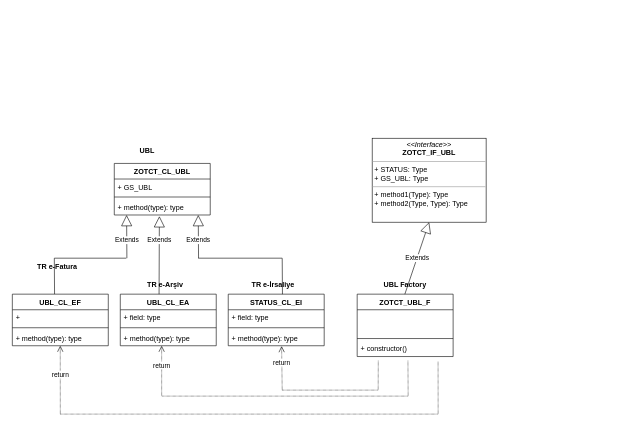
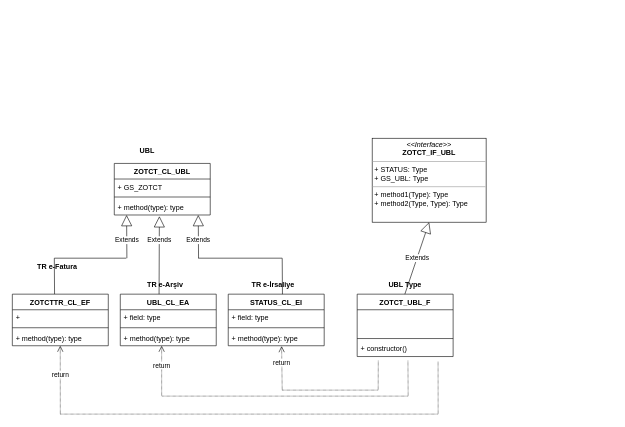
- <mxCell id="23" value="+ GS_UBL" style="text;strokeColor=none;fillColor=none;align=left;verticalAlign=top;spacingLeft=4;spacingRight=4;overflow=hidden;rotatable=0;points=[[0,0.5],[1,0.5]];portConstraint=eastwest;" vertex="1" parent="22"><mxGeometry y="26" width="160" height="26" as="geometry" /></mxCell>
+ <mxCell id="23" value="+ GS_ZOTCT" style="text;strokeColor=none;fillColor=none;align=left;verticalAlign=top;spacingLeft=4;spacingRight=4;overflow=hidden;rotatable=0;points=[[0,0.5],[1,0.5]];portConstraint=eastwest;" vertex="1" parent="22"><mxGeometry y="26" width="160" height="26" as="geometry" /></mxCell>
- <mxCell id="27" value="UBL Factory" style="text;align=center;fontStyle=1;verticalAlign=middle;spacingLeft=3;spacingRight=3;strokeColor=none;rotatable=0;points=[[0,0.5],[1,0.5]];portConstraint=eastwest;" vertex="1" parent="1"><mxGeometry x="635" y="460" width="80" height="26" as="geometry" /></mxCell>
+ <mxCell id="27" value="UBL Type" style="text;align=center;fontStyle=1;verticalAlign=middle;spacingLeft=3;spacingRight=3;strokeColor=none;rotatable=0;points=[[0,0.5],[1,0.5]];portConstraint=eastwest;" vertex="1" parent="1"><mxGeometry x="635" y="460" width="80" height="26" as="geometry" /></mxCell>
- <mxCell id="3" value="UBL_CL_EF" style="swimlane;fontStyle=1;align=center;verticalAlign=top;childLayout=stackLayout;horizontal=1;startSize=26;horizontalStack=0;resizeParent=1;resizeParentMax=0;resizeLast=0;collapsible=1;marginBottom=0;" vertex="1" parent="1"><mxGeometry x="20" y="490" width="160" height="86" as="geometry" /></mxCell>
+ <mxCell id="3" value="ZOTCTTR_CL_EF" style="swimlane;fontStyle=1;align=center;verticalAlign=top;childLayout=stackLayout;horizontal=1;startSize=26;horizontalStack=0;resizeParent=1;resizeParentMax=0;resizeLast=0;collapsible=1;marginBottom=0;" vertex="1" parent="1"><mxGeometry x="20" y="490" width="160" height="86" as="geometry" /></mxCell>
